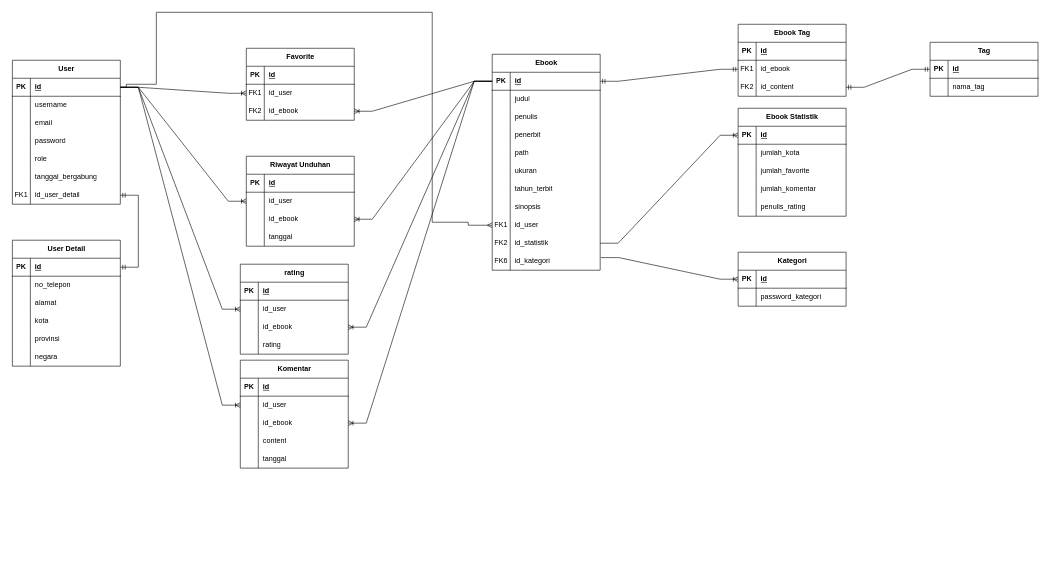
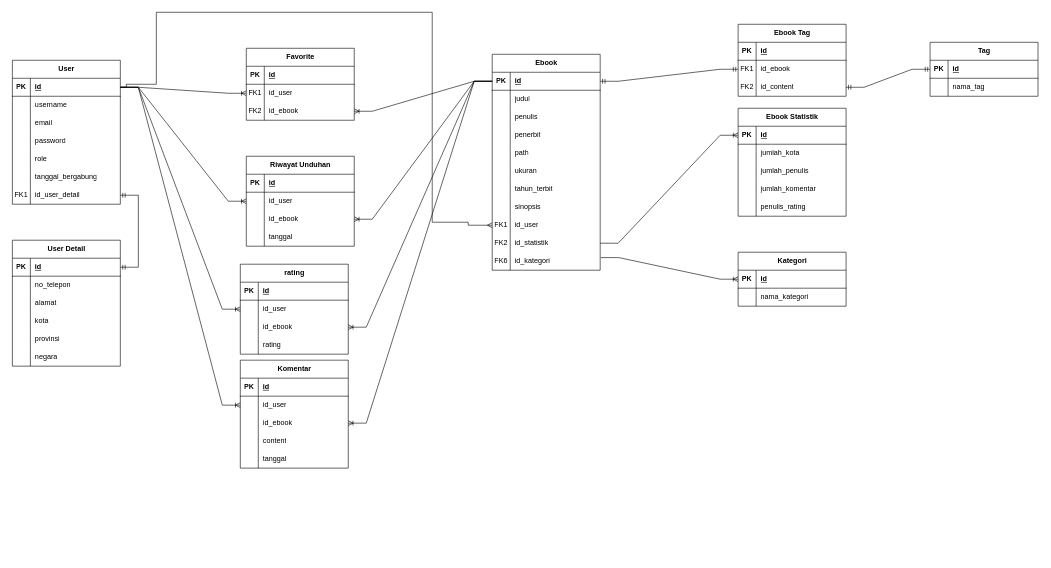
- <mxCell id="79" value="jumlah_favorite" style="shape=partialRectangle;connectable=0;fillColor=none;top=0;left=0;bottom=0;right=0;align=left;spacingLeft=6;overflow=hidden;whiteSpace=wrap;html=1;" parent="77" vertex="1"><mxGeometry x="30" width="150" height="30" as="geometry"><mxRectangle width="150" height="30" as="alternateBounds" /></mxGeometry></mxCell>
+ <mxCell id="79" value="jumlah_penulis" style="shape=partialRectangle;connectable=0;fillColor=none;top=0;left=0;bottom=0;right=0;align=left;spacingLeft=6;overflow=hidden;whiteSpace=wrap;html=1;" parent="77" vertex="1"><mxGeometry x="30" width="150" height="30" as="geometry"><mxRectangle width="150" height="30" as="alternateBounds" /></mxGeometry></mxCell>
- <mxCell id="42" value="password_kategori" style="shape=partialRectangle;connectable=0;fillColor=none;top=0;left=0;bottom=0;right=0;align=left;spacingLeft=6;overflow=hidden;whiteSpace=wrap;html=1;" parent="40" vertex="1"><mxGeometry x="30" width="150" height="30" as="geometry"><mxRectangle width="150" height="30" as="alternateBounds" /></mxGeometry></mxCell>
+ <mxCell id="42" value="nama_kategori" style="shape=partialRectangle;connectable=0;fillColor=none;top=0;left=0;bottom=0;right=0;align=left;spacingLeft=6;overflow=hidden;whiteSpace=wrap;html=1;" parent="40" vertex="1"><mxGeometry x="30" width="150" height="30" as="geometry"><mxRectangle width="150" height="30" as="alternateBounds" /></mxGeometry></mxCell>
